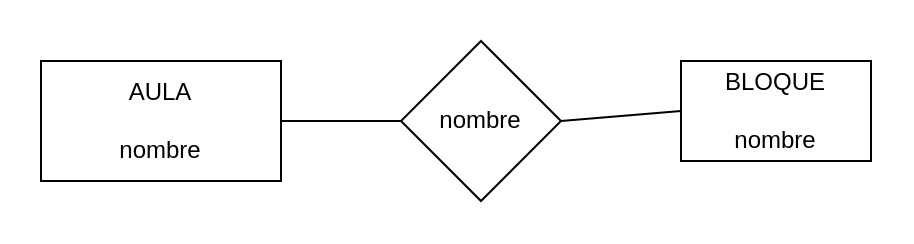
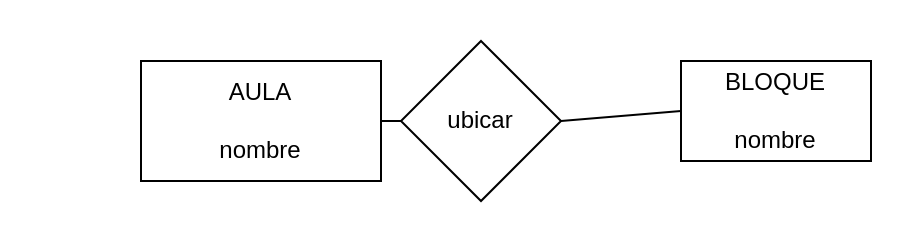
- <mxCell id="2" value="&lt;div&gt;AULA&lt;/div&gt;&lt;div&gt;&lt;br&gt;&lt;/div&gt;&lt;div&gt;nombre&lt;br&gt;&lt;/div&gt;" style="rounded=0;whiteSpace=wrap;html=1;" vertex="1" parent="1"><mxGeometry x="20" y="30" width="120" height="60" as="geometry" /></mxCell>
+ <mxCell id="2" value="&lt;div&gt;AULA&lt;/div&gt;&lt;div&gt;&lt;br&gt;&lt;/div&gt;&lt;div&gt;nombre&lt;br&gt;&lt;/div&gt;" style="rounded=0;whiteSpace=wrap;html=1;" vertex="1" parent="1"><mxGeometry x="70" y="30" width="120" height="60" as="geometry" /></mxCell>
- <mxCell id="4" value="nombre" style="rhombus;whiteSpace=wrap;html=1;" vertex="1" parent="1"><mxGeometry x="200" y="20" width="80" height="80" as="geometry" /></mxCell>
+ <mxCell id="4" value="ubicar" style="rhombus;whiteSpace=wrap;html=1;" vertex="1" parent="1"><mxGeometry x="200" y="20" width="80" height="80" as="geometry" /></mxCell>
